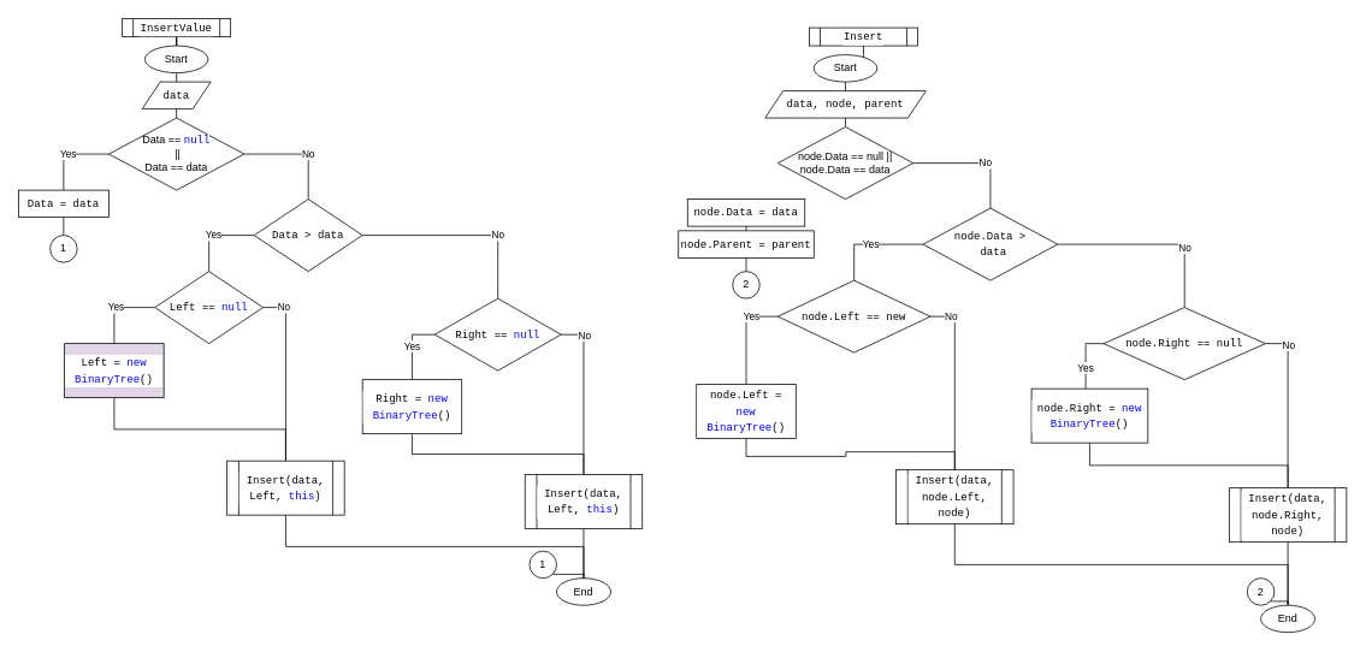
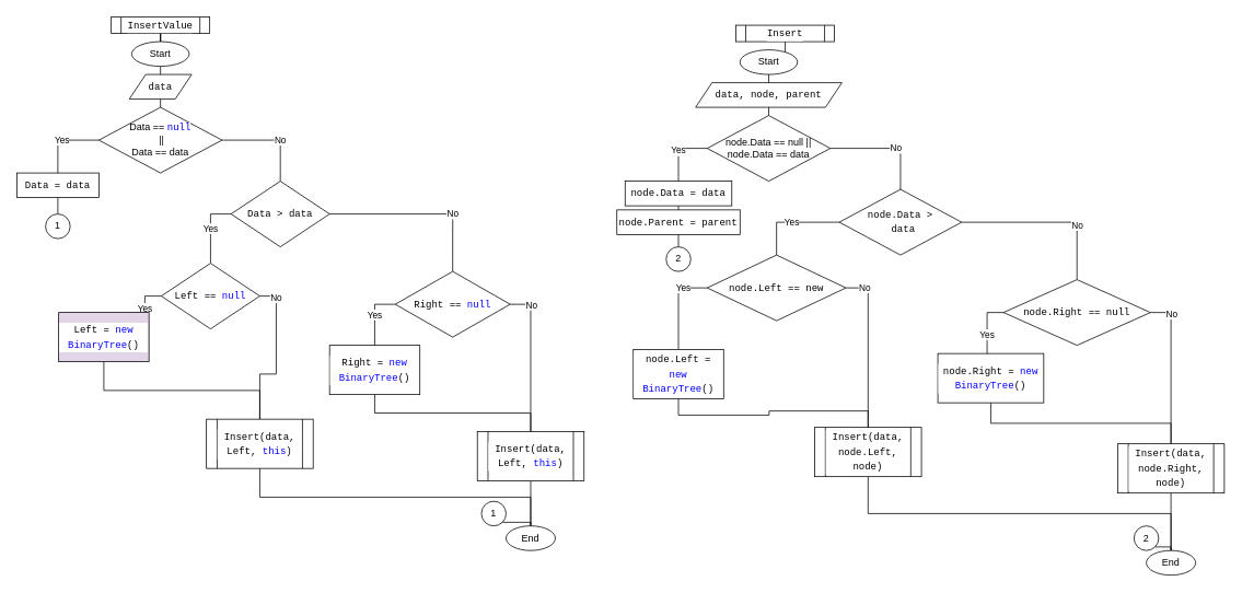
+ <mxCell id="37" value="Yes" style="edgeStyle=orthogonalEdgeStyle;rounded=0;orthogonalLoop=1;jettySize=auto;html=1;exitX=0;exitY=0.5;exitDx=0;exitDy=0;entryX=0.5;entryY=0;entryDx=0;entryDy=0;endArrow=none;endFill=0;" edge="1" parent="1" source="39" target="45"><mxGeometry relative="1" as="geometry" /></mxCell>
- <mxCell id="18" value="&lt;div style=&quot;background-color: rgb(255 , 255 , 255) ; font-family: &amp;#34;menlo&amp;#34; , &amp;#34;monaco&amp;#34; , &amp;#34;courier new&amp;#34; , monospace ; line-height: 18px&quot;&gt;&lt;div style=&quot;font-family: &amp;#34;menlo&amp;#34; , &amp;#34;monaco&amp;#34; , &amp;#34;courier new&amp;#34; , monospace ; line-height: 18px&quot;&gt;Left == &lt;span style=&quot;color: rgb(0 , 0 , 255)&quot;&gt;null&lt;/span&gt;&lt;/div&gt;&lt;/div&gt;" style="rhombus;whiteSpace=wrap;html=1;" vertex="1" parent="1"><mxGeometry x="171" y="300" width="120" height="80" as="geometry" /></mxCell>
+ <mxCell id="18" value="&lt;div style=&quot;background-color: rgb(255 , 255 , 255) ; font-family: &amp;#34;menlo&amp;#34; , &amp;#34;monaco&amp;#34; , &amp;#34;courier new&amp;#34; , monospace ; line-height: 18px&quot;&gt;&lt;div style=&quot;font-family: &amp;#34;menlo&amp;#34; , &amp;#34;monaco&amp;#34; , &amp;#34;courier new&amp;#34; , monospace ; line-height: 18px&quot;&gt;Left == &lt;span style=&quot;color: rgb(0 , 0 , 255)&quot;&gt;null&lt;/span&gt;&lt;/div&gt;&lt;/div&gt;" style="rhombus;whiteSpace=wrap;html=1;" vertex="1" parent="1"><mxGeometry x="196" y="320" width="120" height="80" as="geometry" /></mxCell>
